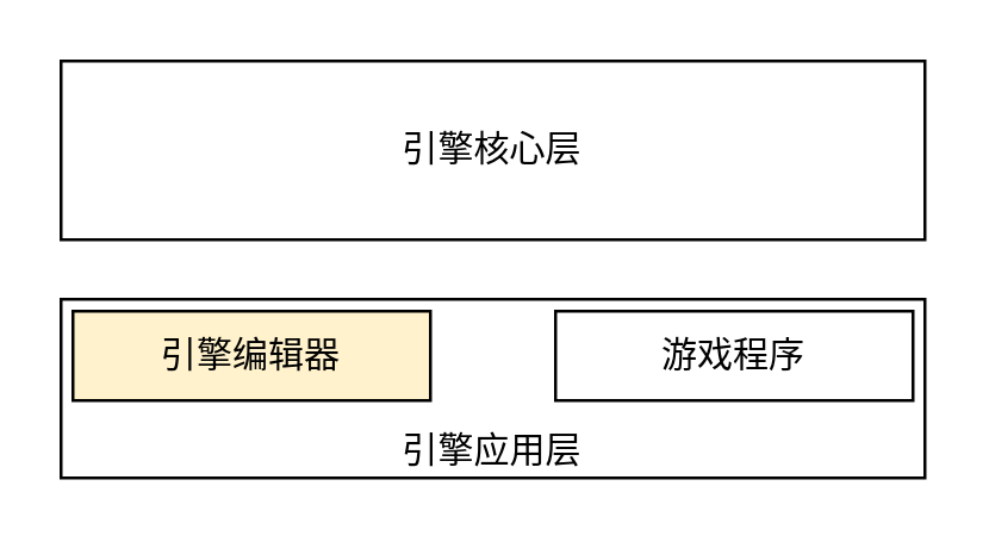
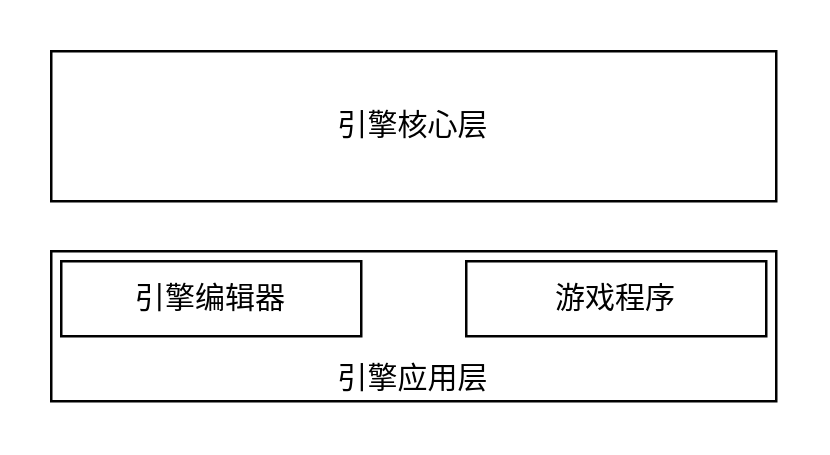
- <mxCell id="4" value="引擎编辑器" style="rounded=0;whiteSpace=wrap;html=1;fillColor=#fff2cc;" vertex="1" parent="1"><mxGeometry x="24" y="104" width="120" height="30" as="geometry" /></mxCell>
+ <mxCell id="4" value="引擎编辑器" style="rounded=0;whiteSpace=wrap;html=1;" vertex="1" parent="1"><mxGeometry x="24" y="104" width="120" height="30" as="geometry" /></mxCell>
